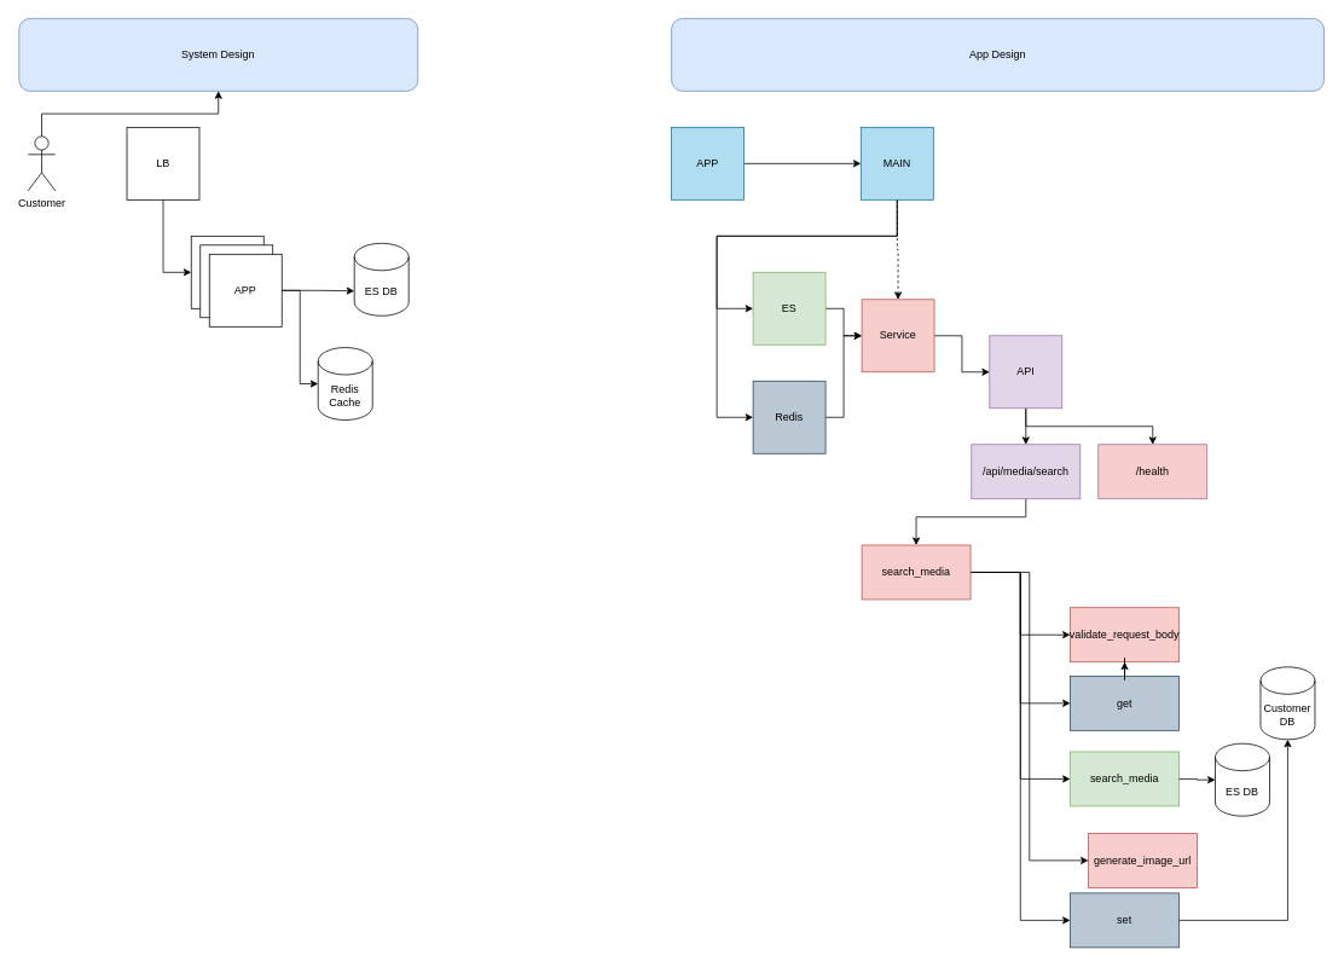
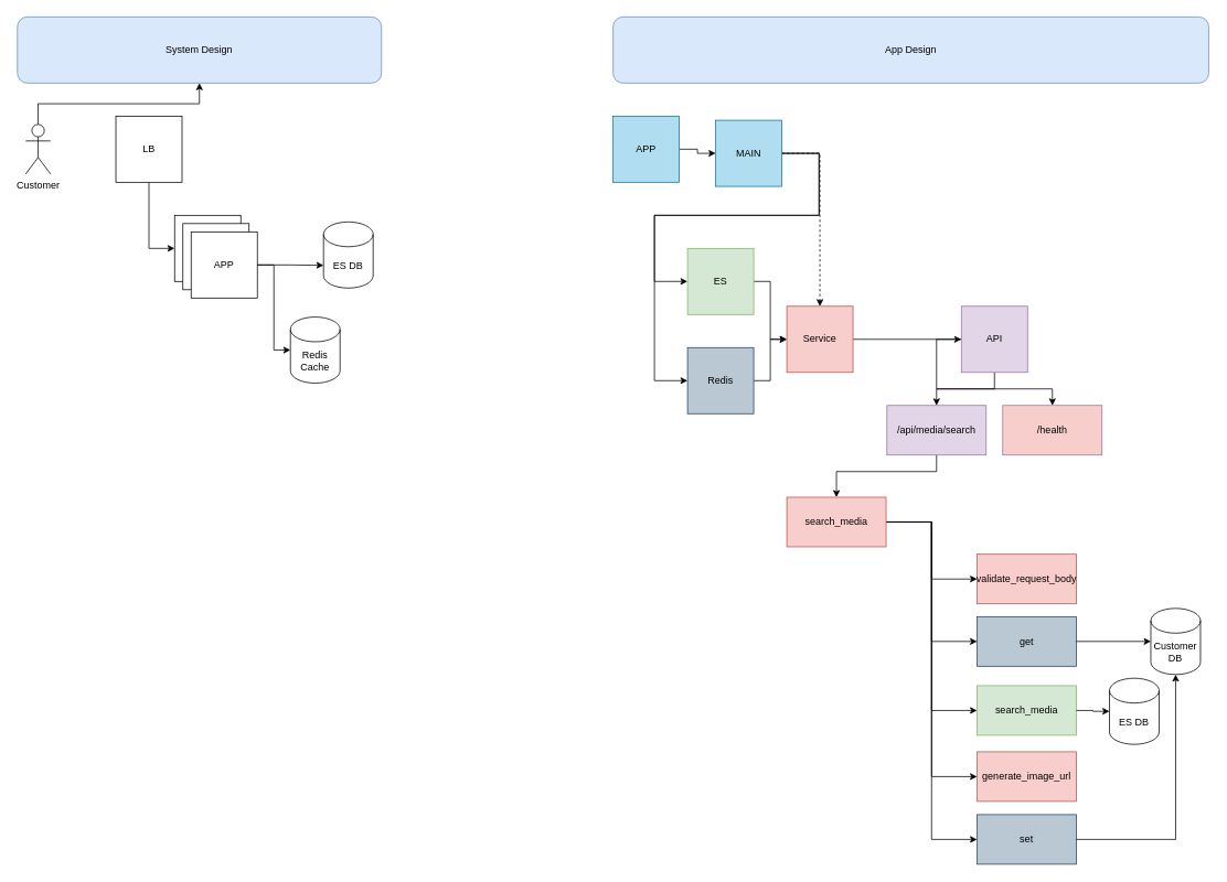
- <mxCell id="14" value="MAIN" style="whiteSpace=wrap;html=1;aspect=fixed;fillColor=#b1ddf0;strokeColor=#10739e;" parent="1" vertex="1"><mxGeometry x="949" y="140" width="80" height="80" as="geometry" /></mxCell>
+ <mxCell id="14" value="MAIN" style="whiteSpace=wrap;html=1;aspect=fixed;fillColor=#b1ddf0;strokeColor=#10739e;" parent="1" vertex="1"><mxGeometry x="864" y="145" width="80" height="80" as="geometry" /></mxCell>
- <mxCell id="21" value="Service" style="whiteSpace=wrap;html=1;aspect=fixed;fillColor=#f8cecc;strokeColor=#b85450;" parent="1" vertex="1"><mxGeometry x="950" y="330" width="80" height="80" as="geometry" /></mxCell>
+ <mxCell id="21" value="Service" style="whiteSpace=wrap;html=1;aspect=fixed;fillColor=#f8cecc;strokeColor=#b85450;" parent="1" vertex="1"><mxGeometry x="950" y="370" width="80" height="80" as="geometry" /></mxCell>
- <mxCell id="17" value="API" style="whiteSpace=wrap;html=1;aspect=fixed;fillColor=#e1d5e7;strokeColor=#9673a6;" parent="1" vertex="1"><mxGeometry x="1091" y="370" width="80" height="80" as="geometry" /></mxCell>
+ <mxCell id="17" value="API" style="whiteSpace=wrap;html=1;aspect=fixed;fillColor=#e1d5e7;strokeColor=#9673a6;" parent="1" vertex="1"><mxGeometry x="1161" y="370" width="80" height="80" as="geometry" /></mxCell>
- <mxCell id="46" style="edgeStyle=orthogonalEdgeStyle;rounded=0;orthogonalLoop=1;jettySize=auto;html=1;" parent="1" source="44" target="43" edge="1"><mxGeometry relative="1" as="geometry" /></mxCell>
+ <mxCell id="46" style="edgeStyle=orthogonalEdgeStyle;rounded=0;orthogonalLoop=1;jettySize=auto;html=1;entryX=0;entryY=0.5;entryDx=0;entryDy=0;entryPerimeter=0;" parent="1" source="44" target="42" edge="1"><mxGeometry relative="1" as="geometry" /></mxCell>
- <mxCell id="32" value="generate_image_url" style="whiteSpace=wrap;html=1;fillColor=#f8cecc;strokeColor=#b85450;" parent="1" vertex="1"><mxGeometry x="1200" y="919" width="120" height="60" as="geometry" /></mxCell>
+ <mxCell id="32" value="generate_image_url" style="whiteSpace=wrap;html=1;fillColor=#f8cecc;strokeColor=#b85450;" parent="1" vertex="1"><mxGeometry x="1180" y="909" width="120" height="60" as="geometry" /></mxCell>
